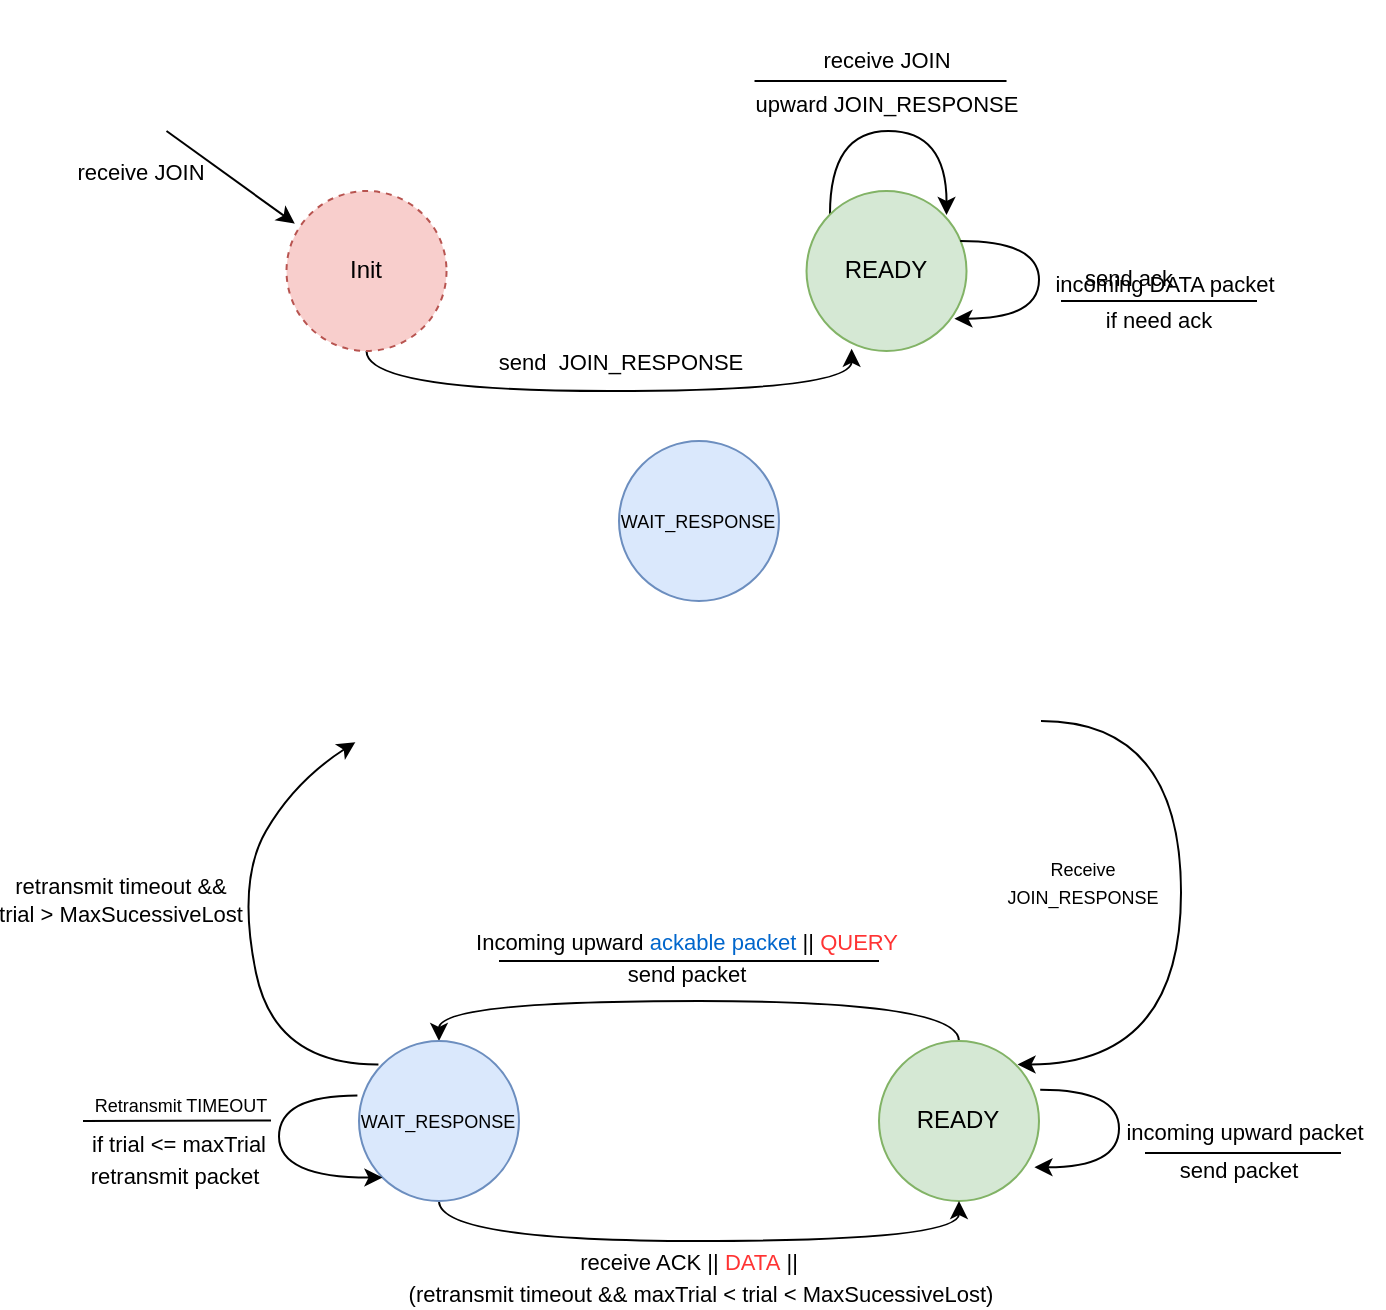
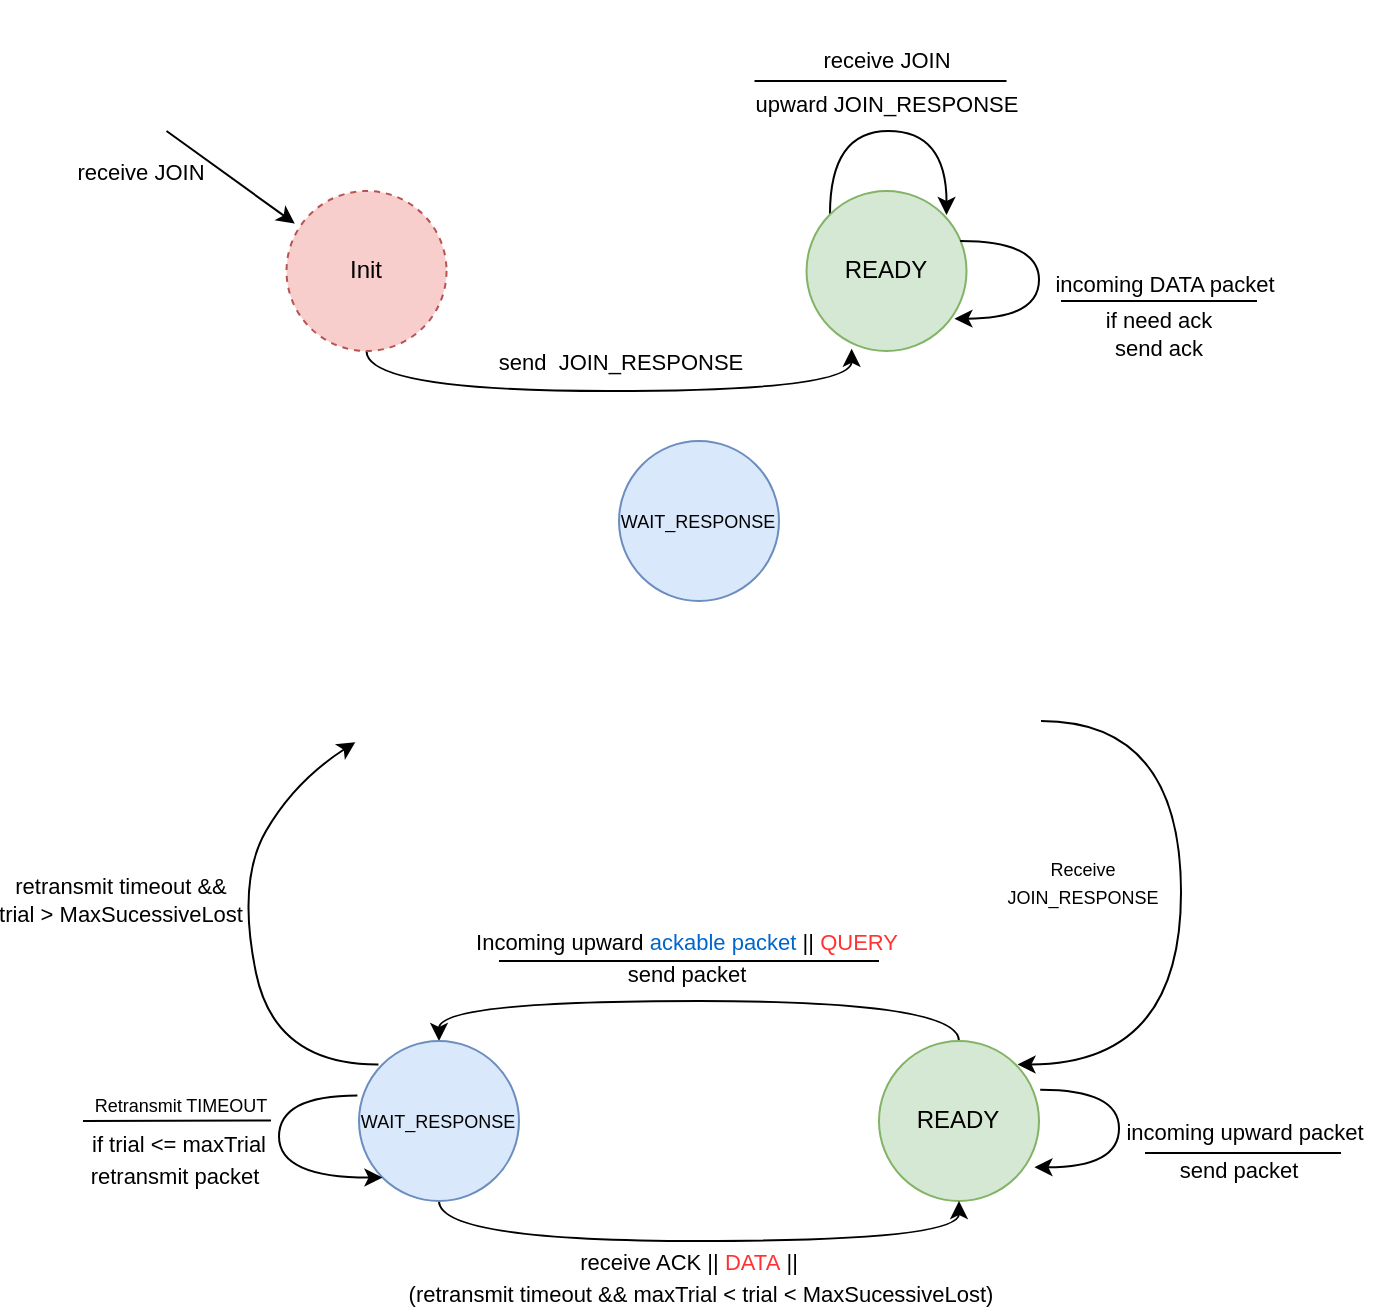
- <mxCell id="38" value="&lt;font style=&quot;font-size: 11px&quot;&gt;send ack&lt;/font&gt;" style="text;html=1;align=center;verticalAlign=middle;resizable=0;points=[];autosize=1;strokeColor=none;" vertex="1" parent="1"><mxGeometry x="513" y="129" width="60" height="20" as="geometry" /></mxCell>
+ <mxCell id="38" value="&lt;font style=&quot;font-size: 11px&quot;&gt;send ack&lt;/font&gt;" style="text;html=1;align=center;verticalAlign=middle;resizable=0;points=[];autosize=1;strokeColor=none;" vertex="1" parent="1"><mxGeometry x="528" y="164" width="60" height="20" as="geometry" /></mxCell>
